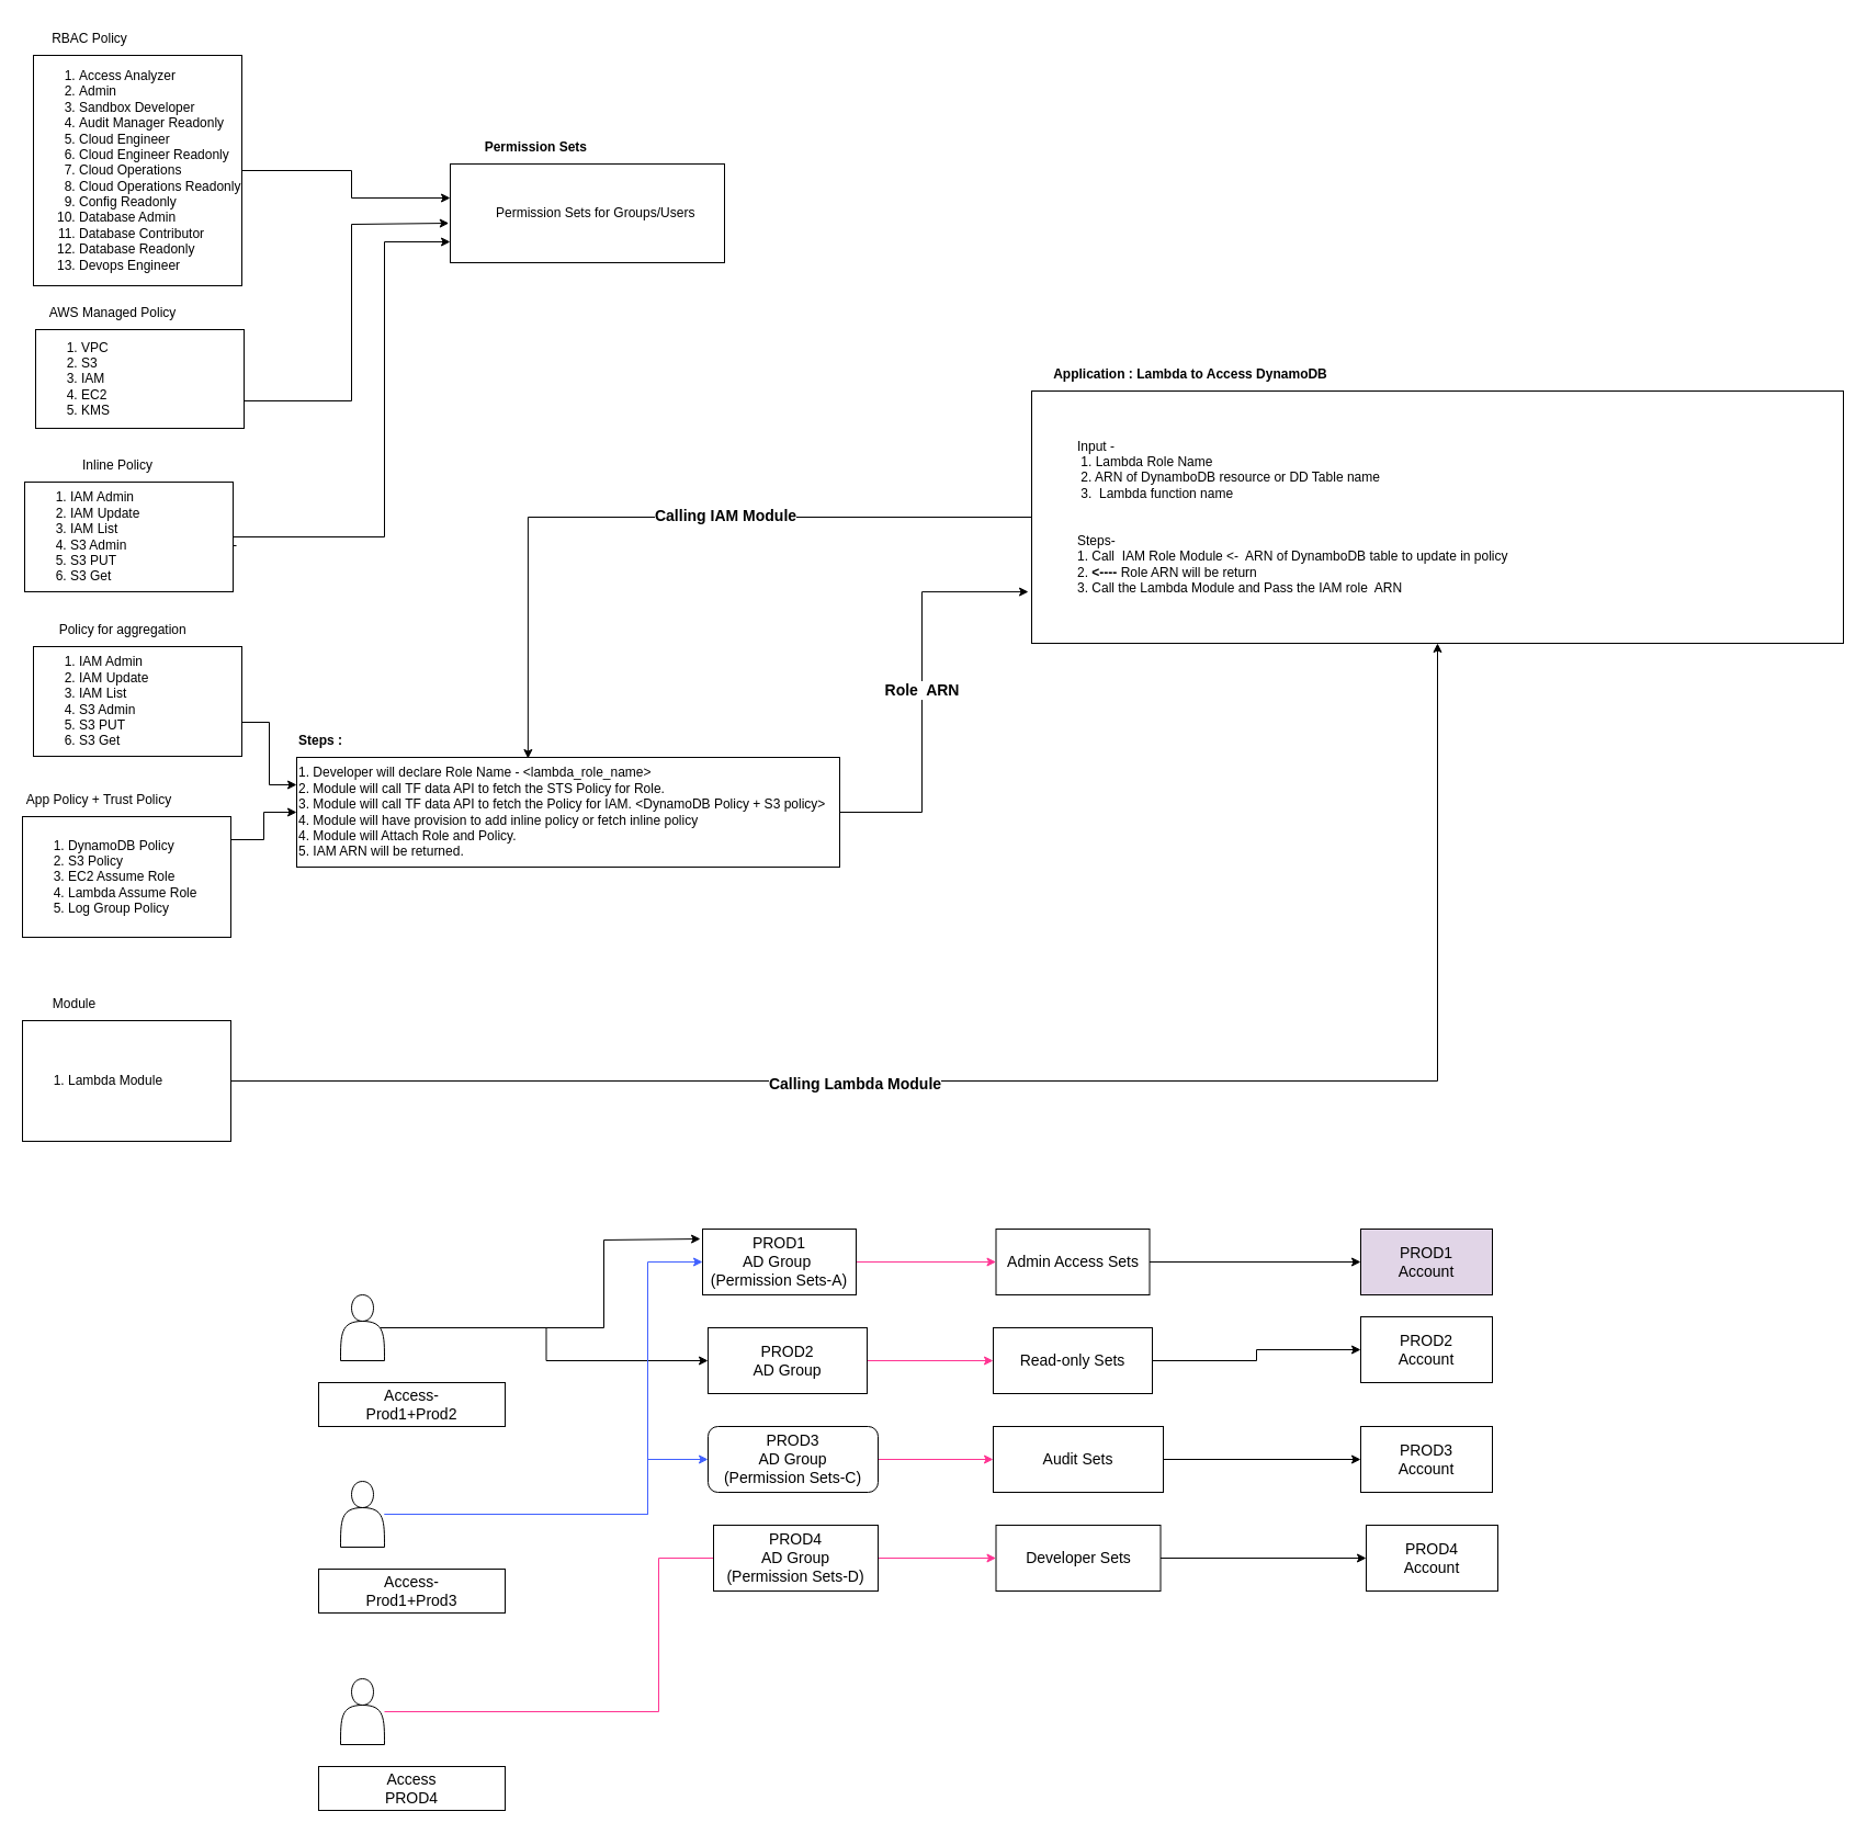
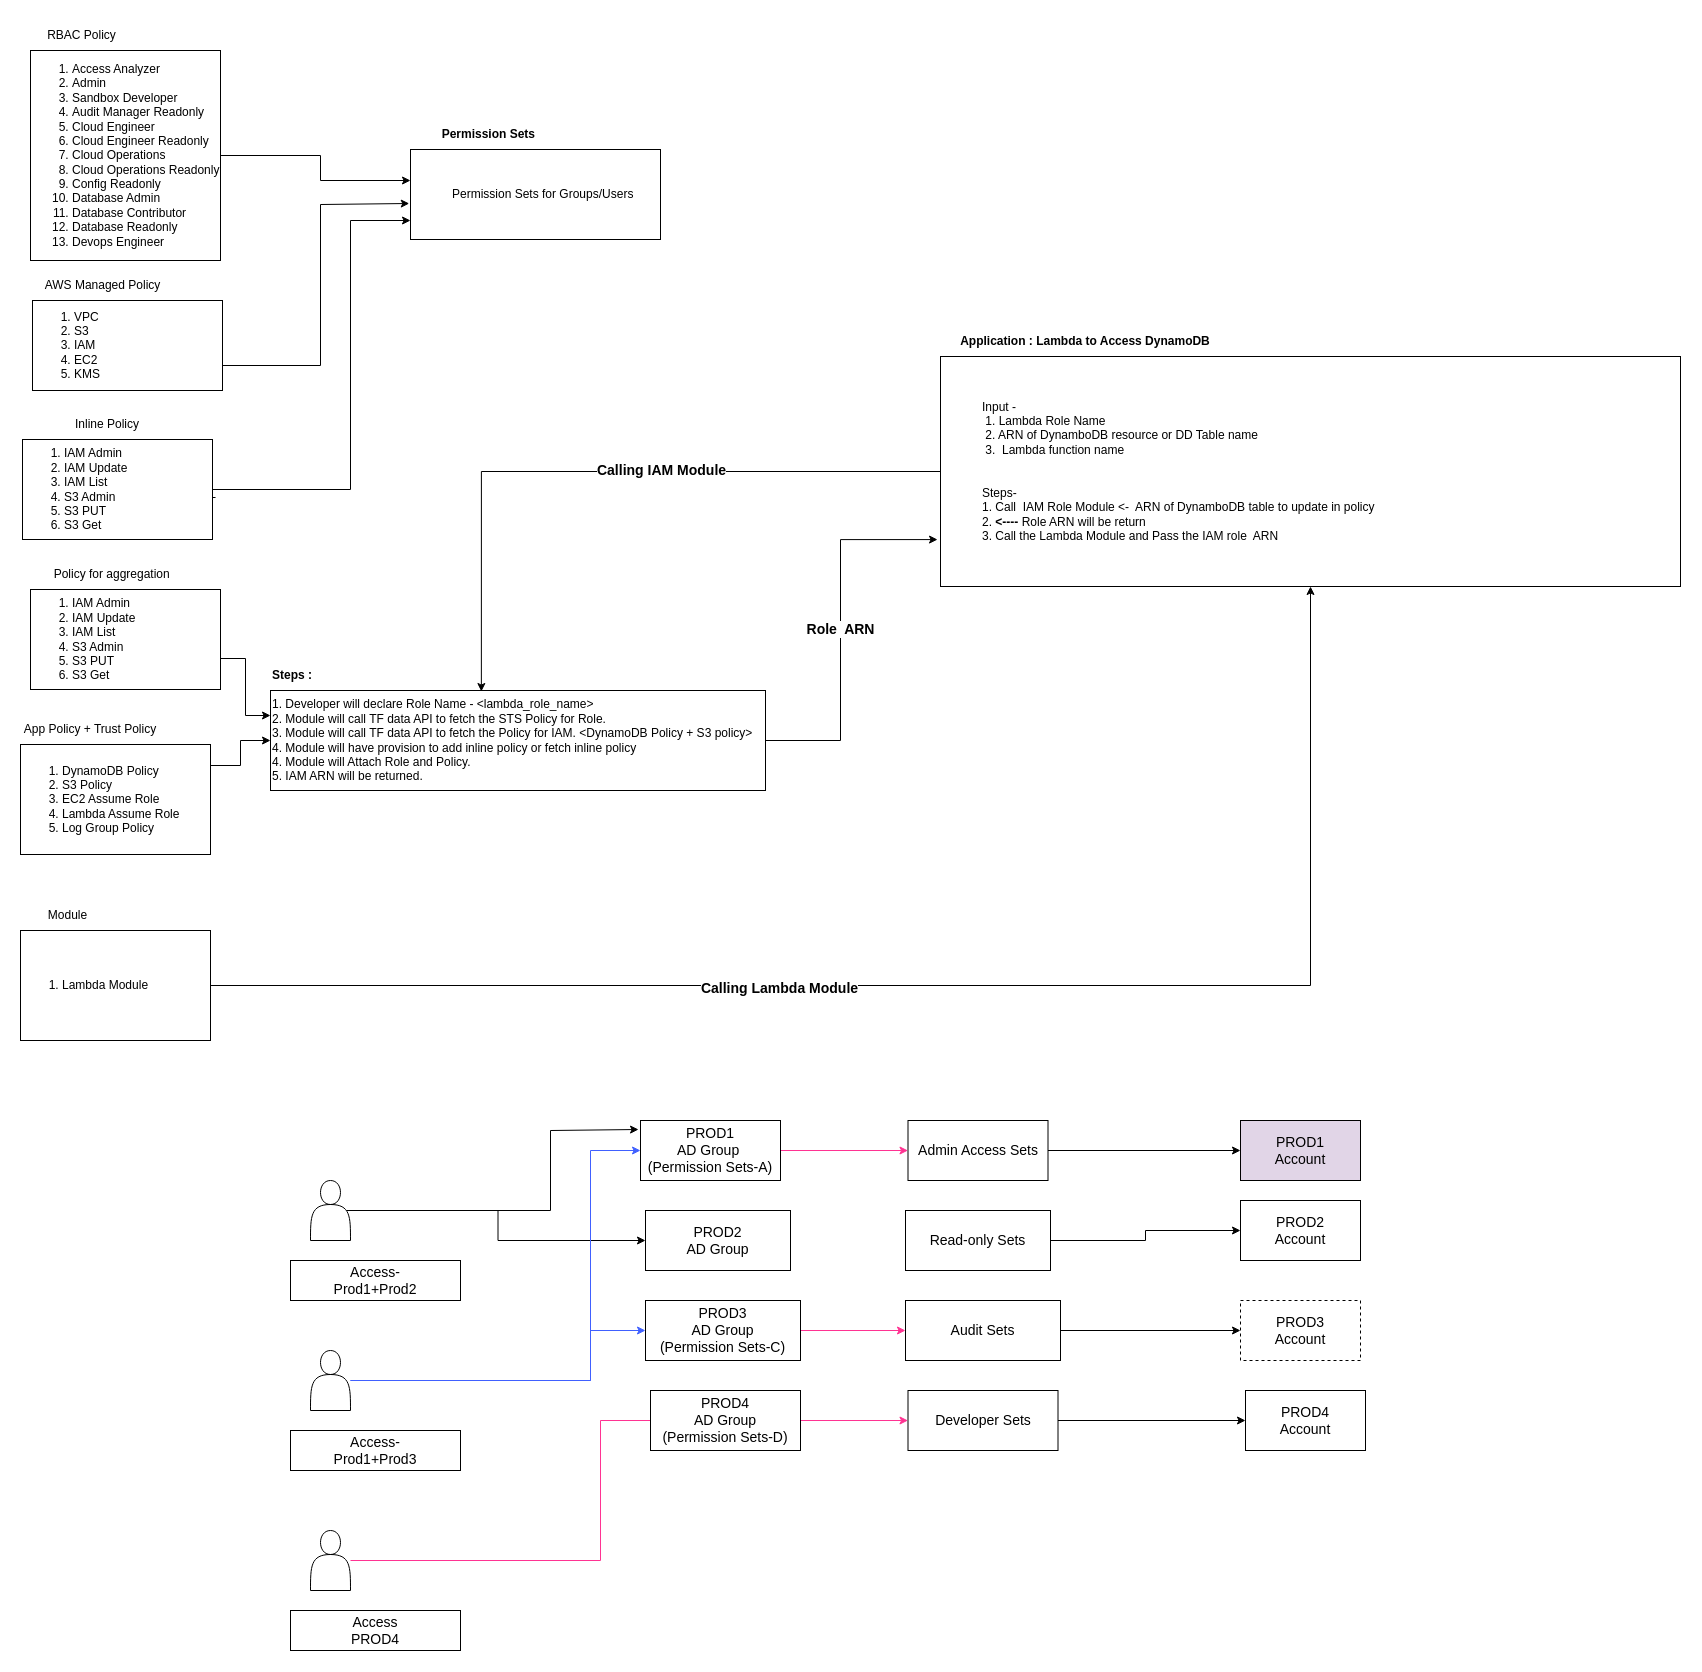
- <mxCell id="55" style="edgeStyle=orthogonalEdgeStyle;rounded=0;orthogonalLoop=1;jettySize=auto;html=1;strokeColor=#FF3392;fontSize=14;fontColor=#545AFF;" edge="1" parent="1" source="56" target="33"><mxGeometry relative="1" as="geometry"><mxPoint x="818" y="1250" as="targetPoint" /></mxGeometry></mxCell>
- <mxCell id="58" value="PROD3&lt;br&gt;AD Group&lt;br&gt;(Permission Sets-C)" style="whiteSpace=wrap;html=1;fontSize=14;fontColor=#000000;rounded=1;" vertex="1" parent="1"><mxGeometry x="645" y="1300" width="155" height="60" as="geometry" /></mxCell>
+ <mxCell id="58" value="PROD3&lt;br&gt;AD Group&lt;br&gt;(Permission Sets-C)" style="rounded=0;whiteSpace=wrap;html=1;fontSize=14;fontColor=#000000;" vertex="1" parent="1"><mxGeometry x="645" y="1300" width="155" height="60" as="geometry" /></mxCell>
- <mxCell id="40" value="PROD3&lt;br&gt;Account" style="rounded=0;whiteSpace=wrap;html=1;fontSize=14;fontColor=#000000;" vertex="1" parent="1"><mxGeometry x="1240" y="1300" width="120" height="60" as="geometry" /></mxCell>
+ <mxCell id="40" value="PROD3&lt;br&gt;Account" style="rounded=0;whiteSpace=wrap;html=1;fontSize=14;fontColor=#000000;dashed=1;" vertex="1" parent="1"><mxGeometry x="1240" y="1300" width="120" height="60" as="geometry" /></mxCell>
